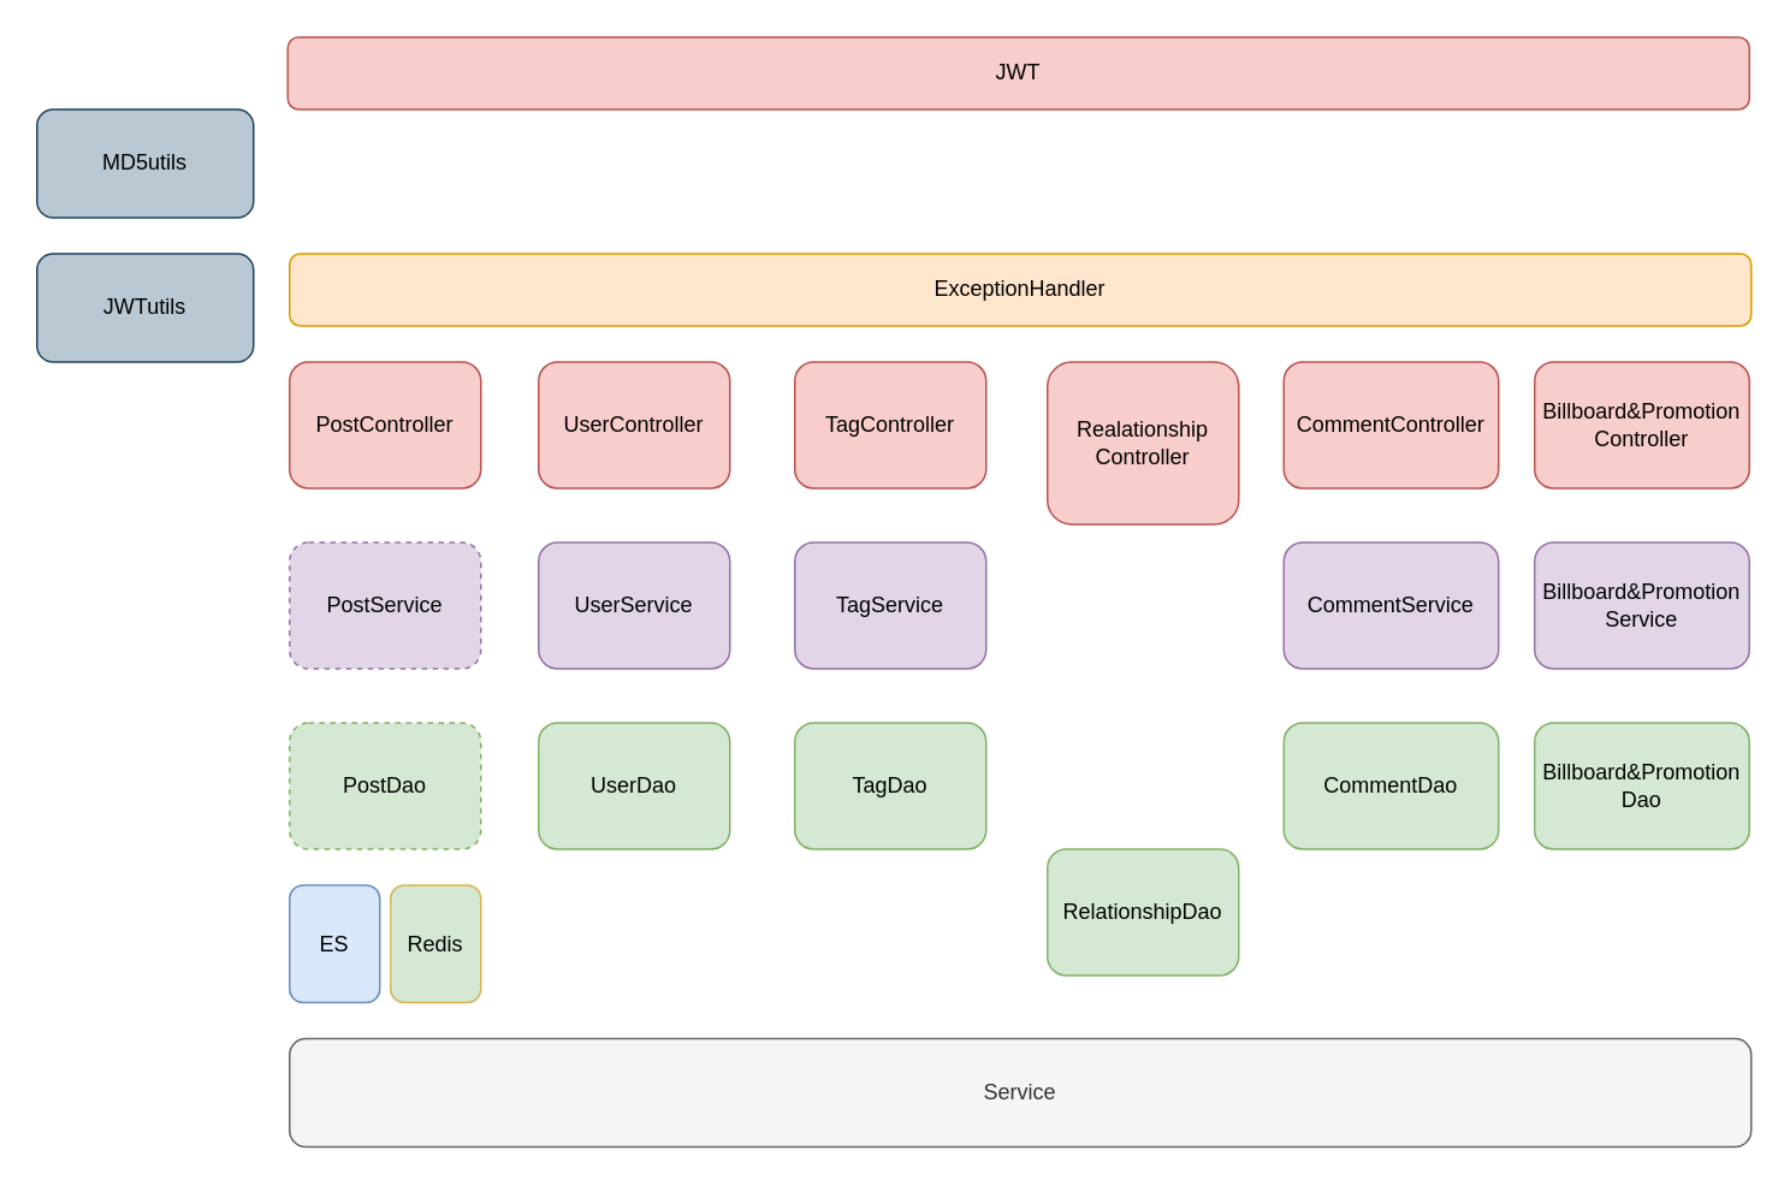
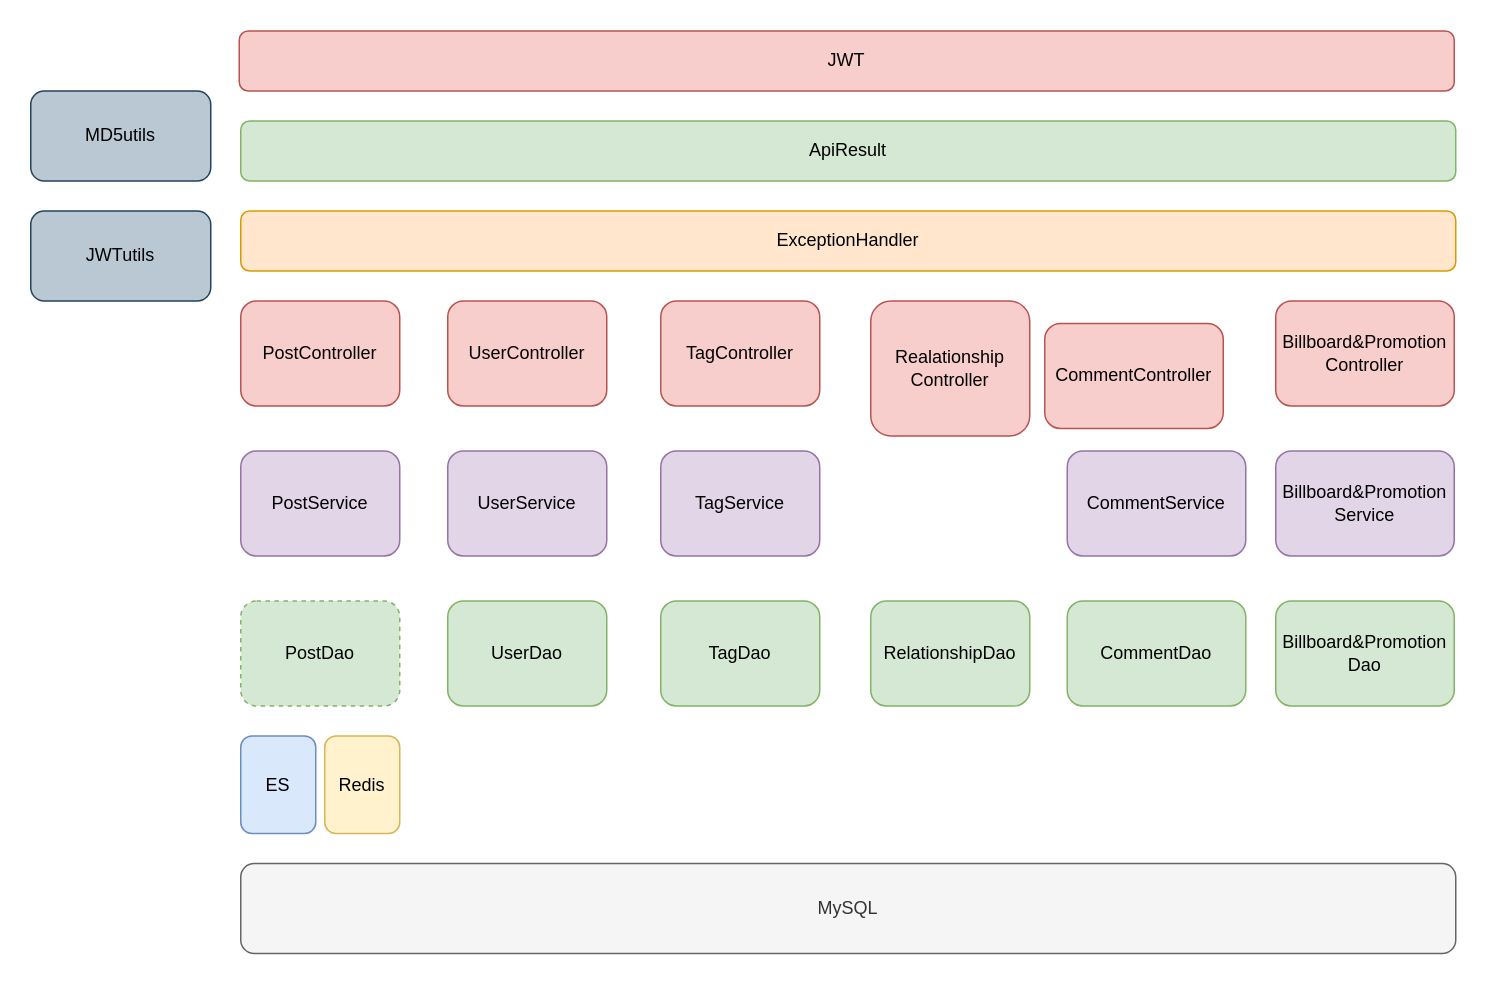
+ <mxCell id="3" value="ApiResult" style="rounded=1;whiteSpace=wrap;html=1;fillColor=#d5e8d4;strokeColor=#82b366;" vertex="1" parent="1"><mxGeometry x="160" y="80" width="810" height="40" as="geometry" /></mxCell>
- <mxCell id="12" value="&lt;span&gt;CommentController&lt;/span&gt;" style="rounded=1;whiteSpace=wrap;html=1;fillColor=#f8cecc;strokeColor=#b85450;" vertex="1" parent="1"><mxGeometry x="711" y="200" width="119" height="70" as="geometry" /></mxCell>
+ <mxCell id="12" value="&lt;span&gt;CommentController&lt;/span&gt;" style="rounded=1;whiteSpace=wrap;html=1;fillColor=#f8cecc;strokeColor=#b85450;" vertex="1" parent="1"><mxGeometry x="696" y="215" width="119" height="70" as="geometry" /></mxCell>
- <mxCell id="16" value="PostService" style="rounded=1;whiteSpace=wrap;html=1;fillColor=#e1d5e7;strokeColor=#9673a6;dashed=1;" vertex="1" parent="1"><mxGeometry x="160" y="300" width="106" height="70" as="geometry" /></mxCell>
+ <mxCell id="16" value="PostService" style="rounded=1;whiteSpace=wrap;html=1;fillColor=#e1d5e7;strokeColor=#9673a6;" vertex="1" parent="1"><mxGeometry x="160" y="300" width="106" height="70" as="geometry" /></mxCell>
- <mxCell id="11" value="RelationshipDao" style="rounded=1;whiteSpace=wrap;html=1;fillColor=#d5e8d4;strokeColor=#82b366;" vertex="1" parent="1"><mxGeometry x="580" y="470" width="106" height="70" as="geometry" /></mxCell>
+ <mxCell id="11" value="RelationshipDao" style="rounded=1;whiteSpace=wrap;html=1;fillColor=#d5e8d4;strokeColor=#82b366;" vertex="1" parent="1"><mxGeometry x="580" y="400" width="106" height="70" as="geometry" /></mxCell>
- <mxCell id="22" value="Redis" style="rounded=1;whiteSpace=wrap;html=1;fillColor=#d5e8d4;strokeColor=#d6b656;" vertex="1" parent="1"><mxGeometry x="216" y="490" width="50" height="65" as="geometry" /></mxCell>
+ <mxCell id="22" value="Redis" style="rounded=1;whiteSpace=wrap;html=1;fillColor=#fff2cc;strokeColor=#d6b656;" vertex="1" parent="1"><mxGeometry x="216" y="490" width="50" height="65" as="geometry" /></mxCell>
- <mxCell id="23" value="Service" style="rounded=1;whiteSpace=wrap;html=1;fillColor=#f5f5f5;fontColor=#333333;strokeColor=#666666;" vertex="1" parent="1"><mxGeometry x="160" y="575" width="810" height="60" as="geometry" /></mxCell>
+ <mxCell id="23" value="MySQL" style="rounded=1;whiteSpace=wrap;html=1;fillColor=#f5f5f5;fontColor=#333333;strokeColor=#666666;" vertex="1" parent="1"><mxGeometry x="160" y="575" width="810" height="60" as="geometry" /></mxCell>
